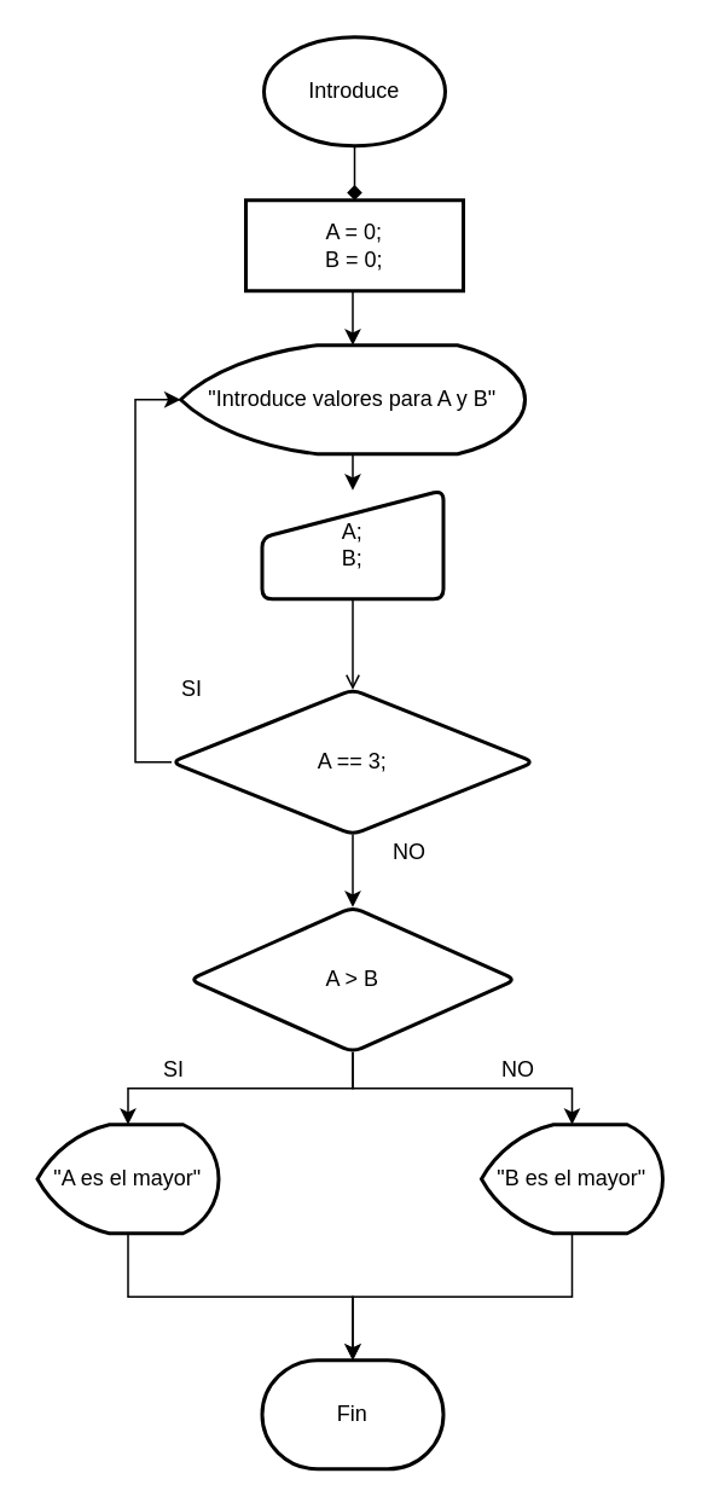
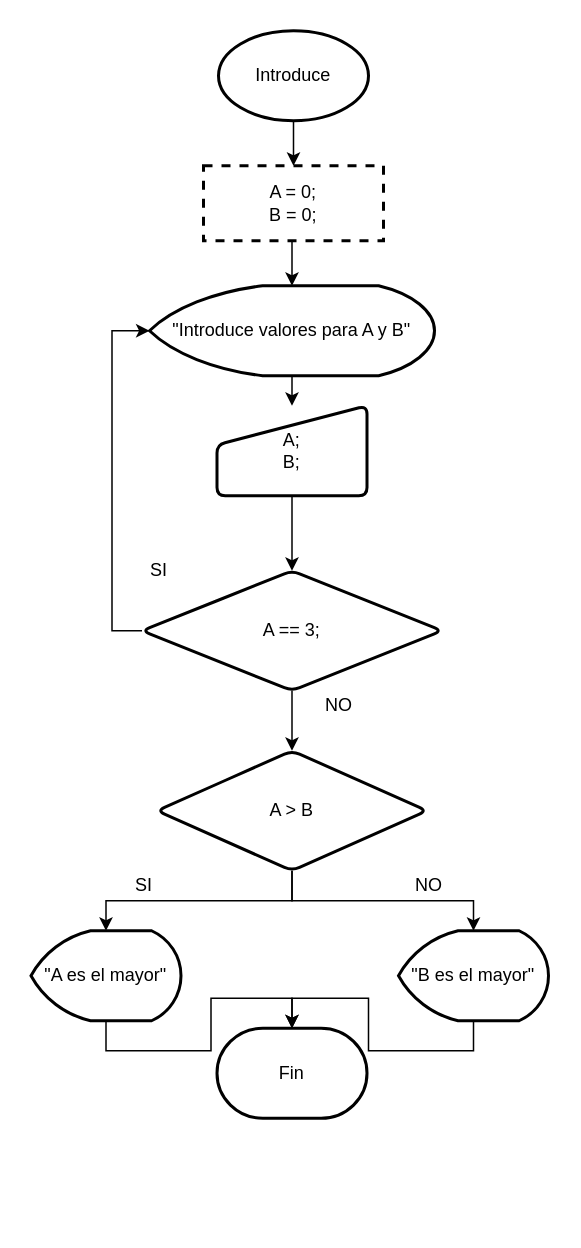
- <mxCell id="2" value="" style="edgeStyle=orthogonalEdgeStyle;rounded=0;orthogonalLoop=1;jettySize=auto;html=1;endArrow=diamond;" edge="1" parent="1" source="3" target="5"><mxGeometry relative="1" as="geometry" /></mxCell>
+ <mxCell id="2" value="" style="edgeStyle=orthogonalEdgeStyle;rounded=0;orthogonalLoop=1;jettySize=auto;html=1;" edge="1" parent="1" source="3" target="5"><mxGeometry relative="1" as="geometry" /></mxCell>
- <mxCell id="5" value="A = 0;&lt;br&gt;B = 0;" style="whiteSpace=wrap;html=1;strokeWidth=2;" vertex="1" parent="1"><mxGeometry x="135" y="110" width="120" height="50" as="geometry" /></mxCell>
+ <mxCell id="5" value="A = 0;&lt;br&gt;B = 0;" style="whiteSpace=wrap;html=1;strokeWidth=2;dashed=1;" vertex="1" parent="1"><mxGeometry x="135" y="110" width="120" height="50" as="geometry" /></mxCell>
- <mxCell id="8" value="" style="edgeStyle=orthogonalEdgeStyle;rounded=0;orthogonalLoop=1;jettySize=auto;html=1;endArrow=open;" edge="1" parent="1" source="9" target="12"><mxGeometry relative="1" as="geometry" /></mxCell>
+ <mxCell id="8" value="" style="edgeStyle=orthogonalEdgeStyle;rounded=0;orthogonalLoop=1;jettySize=auto;html=1;" edge="1" parent="1" source="9" target="12"><mxGeometry relative="1" as="geometry" /></mxCell>
- <mxCell id="22" value="Fin" style="strokeWidth=2;html=1;shape=mxgraph.flowchart.terminator;whiteSpace=wrap;" vertex="1" parent="1"><mxGeometry x="144" y="750" width="100" height="60" as="geometry" /></mxCell>
+ <mxCell id="22" value="Fin" style="strokeWidth=2;html=1;shape=mxgraph.flowchart.terminator;whiteSpace=wrap;" vertex="1" parent="1"><mxGeometry x="144" y="685" width="100" height="60" as="geometry" /></mxCell>
